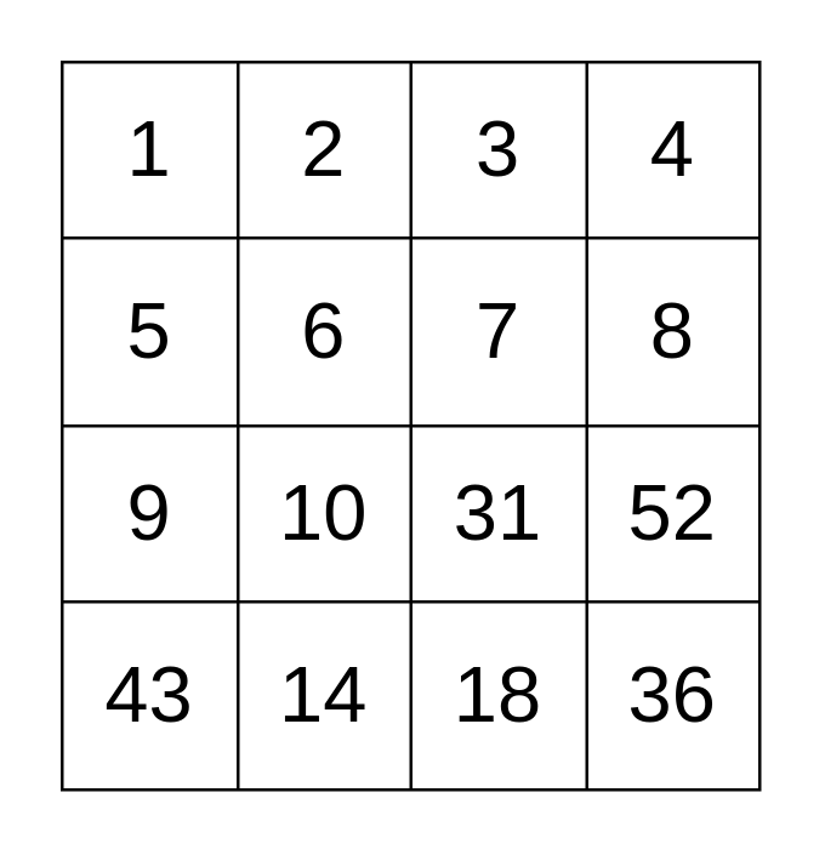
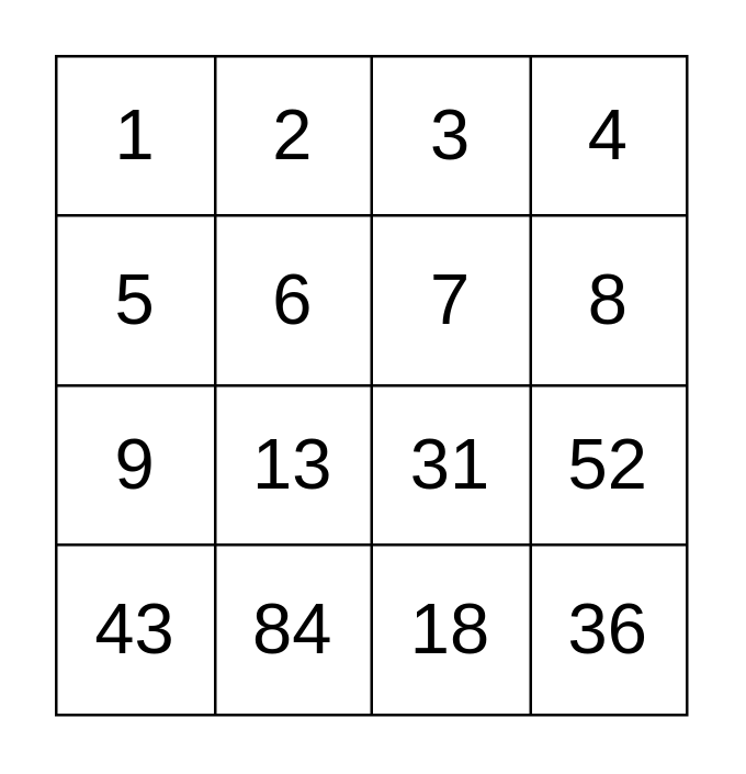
- <mxCell id="15" value="10" style="shape=partialRectangle;html=1;whiteSpace=wrap;connectable=0;strokeColor=inherit;overflow=hidden;fillColor=none;top=0;left=0;bottom=0;right=0;pointerEvents=1;fontSize=26;" vertex="1" parent="13"><mxGeometry x="58" width="57" height="58" as="geometry"><mxRectangle width="57" height="58" as="alternateBounds" /></mxGeometry></mxCell>
+ <mxCell id="15" value="13" style="shape=partialRectangle;html=1;whiteSpace=wrap;connectable=0;strokeColor=inherit;overflow=hidden;fillColor=none;top=0;left=0;bottom=0;right=0;pointerEvents=1;fontSize=26;" vertex="1" parent="13"><mxGeometry x="58" width="57" height="58" as="geometry"><mxRectangle width="57" height="58" as="alternateBounds" /></mxGeometry></mxCell>
- <mxCell id="20" value="14" style="shape=partialRectangle;html=1;whiteSpace=wrap;connectable=0;strokeColor=inherit;overflow=hidden;fillColor=none;top=0;left=0;bottom=0;right=0;pointerEvents=1;fontSize=26;" vertex="1" parent="18"><mxGeometry x="58" width="57" height="62" as="geometry"><mxRectangle width="57" height="62" as="alternateBounds" /></mxGeometry></mxCell>
+ <mxCell id="20" value="84" style="shape=partialRectangle;html=1;whiteSpace=wrap;connectable=0;strokeColor=inherit;overflow=hidden;fillColor=none;top=0;left=0;bottom=0;right=0;pointerEvents=1;fontSize=26;" vertex="1" parent="18"><mxGeometry x="58" width="57" height="62" as="geometry"><mxRectangle width="57" height="62" as="alternateBounds" /></mxGeometry></mxCell>
